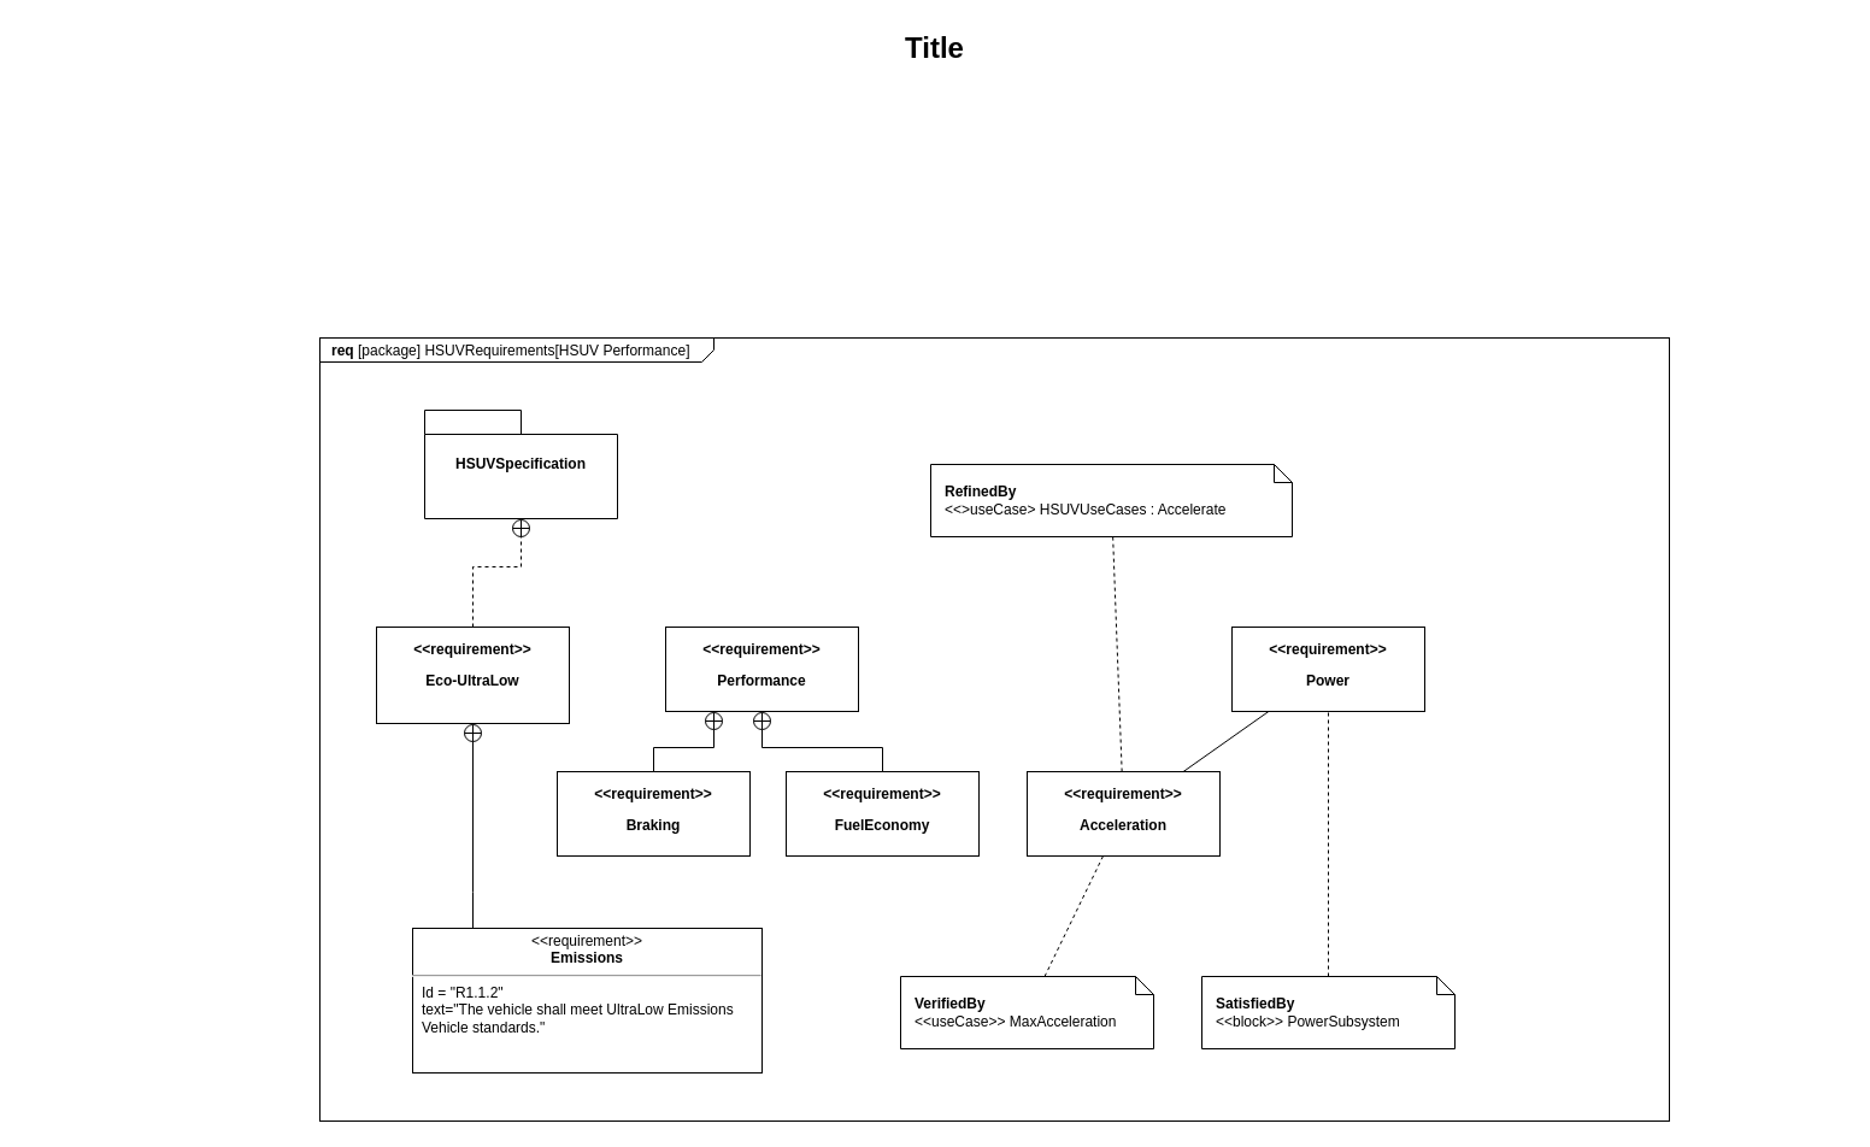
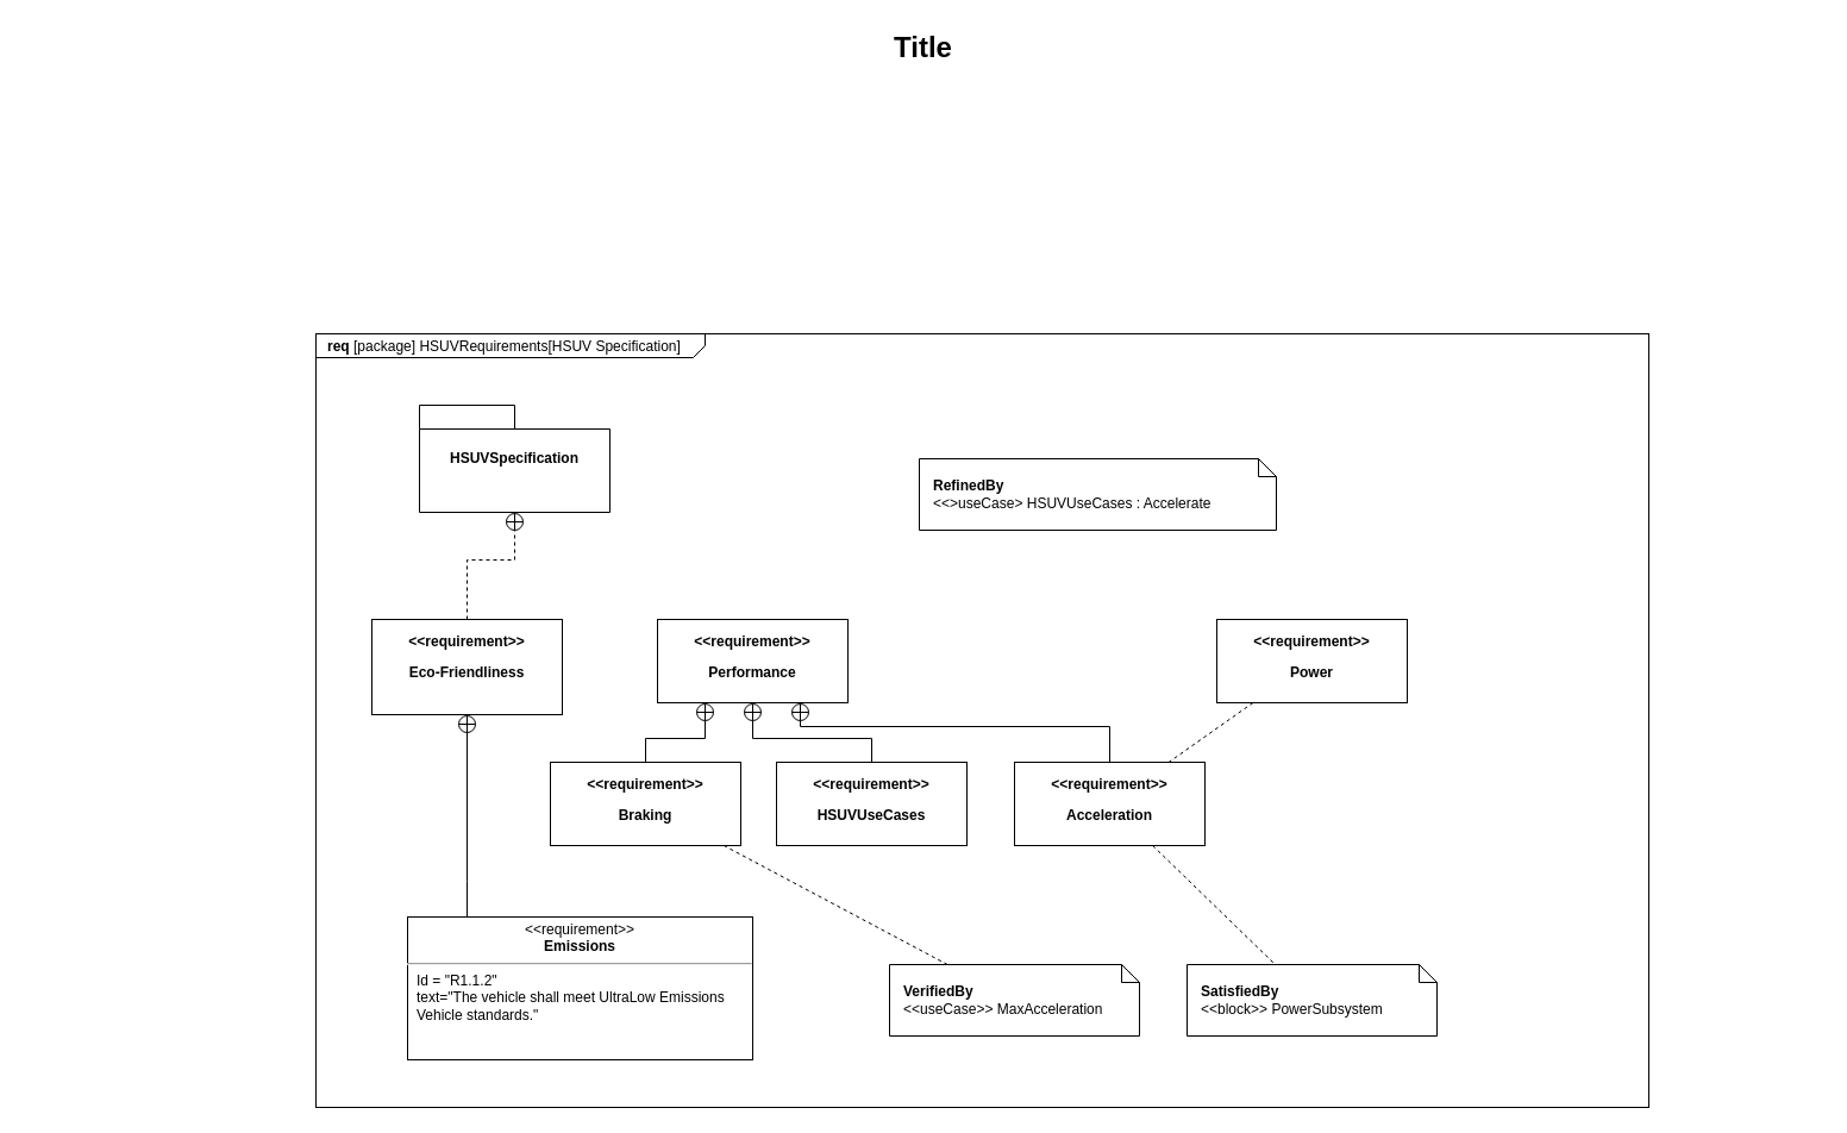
- <mxCell id="2" value="&lt;p style=&quot;margin: 0px ; margin-top: 4px ; margin-left: 10px ; text-align: left&quot;&gt;&lt;b&gt;req&lt;/b&gt;&amp;nbsp;[package] HSUVRequirements[HSUV Performance]&lt;/p&gt;" style="html=1;strokeWidth=1;shape=mxgraph.sysml.package;html=1;overflow=fill;whiteSpace=wrap;fillColor=none;gradientColor=none;fontSize=12;align=center;labelX=327.64;" parent="1" vertex="1"><mxGeometry x="265" y="280" width="1120" height="650" as="geometry" /></mxCell>
+ <mxCell id="2" value="&lt;p style=&quot;margin: 0px ; margin-top: 4px ; margin-left: 10px ; text-align: left&quot;&gt;&lt;b&gt;req&lt;/b&gt;&amp;nbsp;[package] HSUVRequirements[HSUV Specification]&lt;/p&gt;" style="html=1;strokeWidth=1;shape=mxgraph.sysml.package;html=1;overflow=fill;whiteSpace=wrap;fillColor=none;gradientColor=none;fontSize=12;align=center;labelX=327.64;" parent="1" vertex="1"><mxGeometry x="265" y="280" width="1120" height="650" as="geometry" /></mxCell>
- <mxCell id="6" value="&lt;p&gt;&amp;lt;&amp;lt;requirement&amp;gt;&amp;gt;&lt;/p&gt;&lt;p&gt;Eco-UltraLow&lt;/p&gt;" style="shape=rect;html=1;overflow=fill;whiteSpace=wrap;align=center;fontStyle=1" parent="1" vertex="1"><mxGeometry x="312" y="520" width="160" height="80" as="geometry" /></mxCell>
+ <mxCell id="6" value="&lt;p&gt;&amp;lt;&amp;lt;requirement&amp;gt;&amp;gt;&lt;/p&gt;&lt;p&gt;Eco-Friendliness&lt;/p&gt;" style="shape=rect;html=1;overflow=fill;whiteSpace=wrap;align=center;fontStyle=1" parent="1" vertex="1"><mxGeometry x="312" y="520" width="160" height="80" as="geometry" /></mxCell>
- <mxCell id="15" style="edgeStyle=none;rounded=0;html=1;dashed=1;endArrow=none;endFill=0;jettySize=auto;orthogonalLoop=1;" parent="1" source="16" target="4" edge="1"><mxGeometry relative="1" as="geometry" /></mxCell>
+ <mxCell id="15" style="edgeStyle=none;rounded=0;html=1;dashed=1;endArrow=none;endFill=0;jettySize=auto;orthogonalLoop=1;" parent="1" source="16" target="22" edge="1"><mxGeometry relative="1" as="geometry" /></mxCell>
+ <mxCell id="14" style="edgeStyle=orthogonalEdgeStyle;rounded=0;html=1;endArrow=circlePlus;endFill=0;jettySize=auto;orthogonalLoop=1;entryX=0.75;entryY=1;" parent="1" source="16" target="7" edge="1"><mxGeometry relative="1" as="geometry"><Array as="points"><mxPoint x="932" y="610" /><mxPoint x="672" y="610" /></Array></mxGeometry></mxCell>
- <mxCell id="8" style="edgeStyle=none;rounded=0;html=1;dashed=0;endArrow=none;endFill=0;jettySize=auto;orthogonalLoop=1;" parent="1" source="9" target="16" edge="1"><mxGeometry relative="1" as="geometry" /></mxCell>
+ <mxCell id="8" style="edgeStyle=none;rounded=0;html=1;dashed=1;endArrow=none;endFill=0;jettySize=auto;orthogonalLoop=1;" parent="1" source="9" target="16" edge="1"><mxGeometry relative="1" as="geometry" /></mxCell>
- <mxCell id="13" value="&lt;p&gt;&amp;lt;&amp;lt;requirement&amp;gt;&amp;gt;&lt;/p&gt;&lt;p&gt;FuelEconomy&lt;/p&gt;" style="shape=rect;html=1;overflow=fill;whiteSpace=wrap;align=center;fontStyle=1" parent="1" vertex="1"><mxGeometry x="652" y="640" width="160" height="70" as="geometry" /></mxCell>
+ <mxCell id="13" value="&lt;p&gt;&amp;lt;&amp;lt;requirement&amp;gt;&amp;gt;&lt;/p&gt;&lt;p&gt;HSUVUseCases&lt;/p&gt;" style="shape=rect;html=1;overflow=fill;whiteSpace=wrap;align=center;fontStyle=1" parent="1" vertex="1"><mxGeometry x="652" y="640" width="160" height="70" as="geometry" /></mxCell>
- <mxCell id="21" style="edgeStyle=none;rounded=0;html=1;dashed=1;endArrow=none;endFill=0;jettySize=auto;orthogonalLoop=1;" parent="1" source="22" target="9" edge="1"><mxGeometry relative="1" as="geometry" /></mxCell>
- <mxCell id="19" style="rounded=0;html=1;endArrow=none;endFill=0;jettySize=auto;orthogonalLoop=1;dashed=1;" parent="1" source="20" target="16" edge="1"><mxGeometry relative="1" as="geometry" /></mxCell>
+ <mxCell id="19" style="rounded=0;html=1;endArrow=none;endFill=0;jettySize=auto;orthogonalLoop=1;dashed=1;" parent="1" source="20" target="11" edge="1"><mxGeometry relative="1" as="geometry" /></mxCell>
